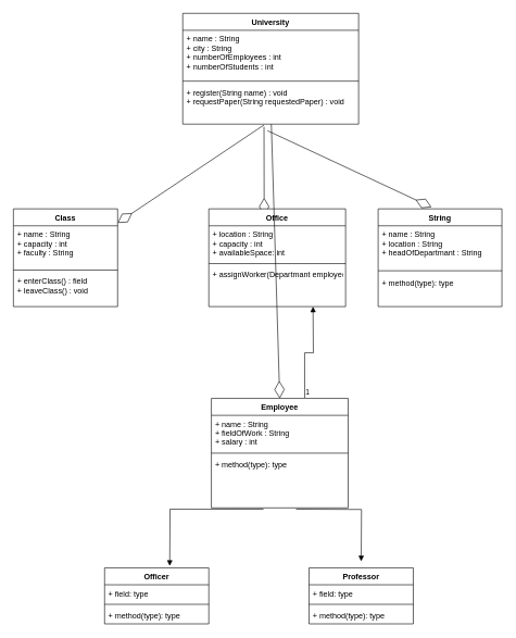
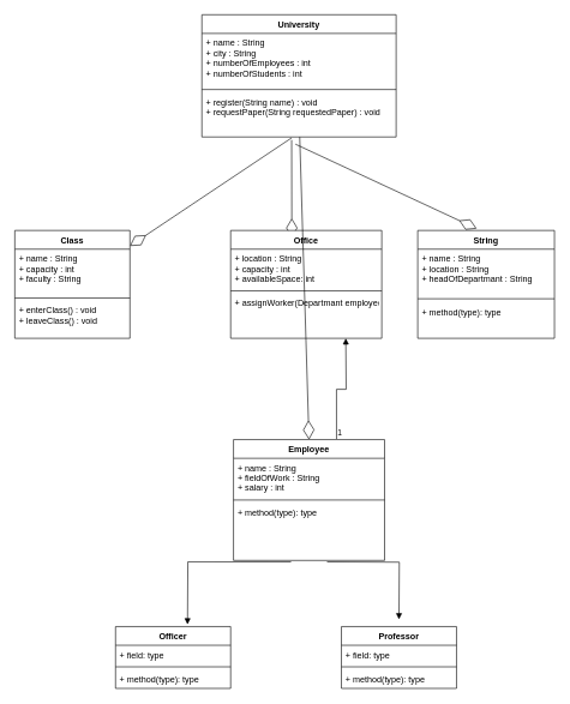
- <mxCell id="20" value="+ enterClass() : field&#10;+ leaveClass() : void" style="text;strokeColor=none;fillColor=none;align=left;verticalAlign=top;spacingLeft=4;spacingRight=4;overflow=hidden;rotatable=0;points=[[0,0.5],[1,0.5]];portConstraint=eastwest;" parent="17" vertex="1"><mxGeometry y="98" width="160" height="52" as="geometry" /></mxCell>
+ <mxCell id="20" value="+ enterClass() : void&#10;+ leaveClass() : void" style="text;strokeColor=none;fillColor=none;align=left;verticalAlign=top;spacingLeft=4;spacingRight=4;overflow=hidden;rotatable=0;points=[[0,0.5],[1,0.5]];portConstraint=eastwest;" parent="17" vertex="1"><mxGeometry y="98" width="160" height="52" as="geometry" /></mxCell>
